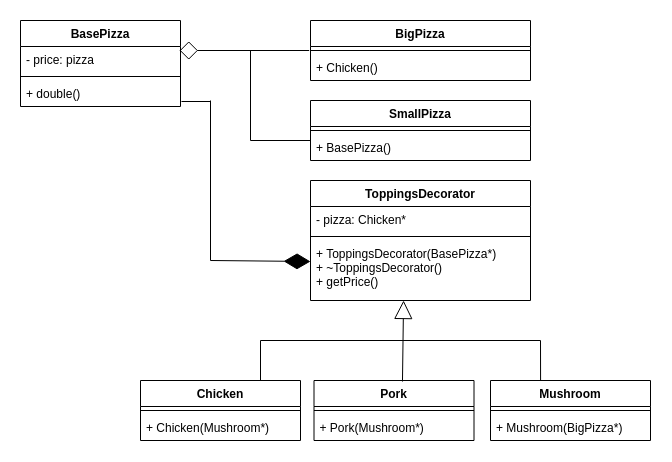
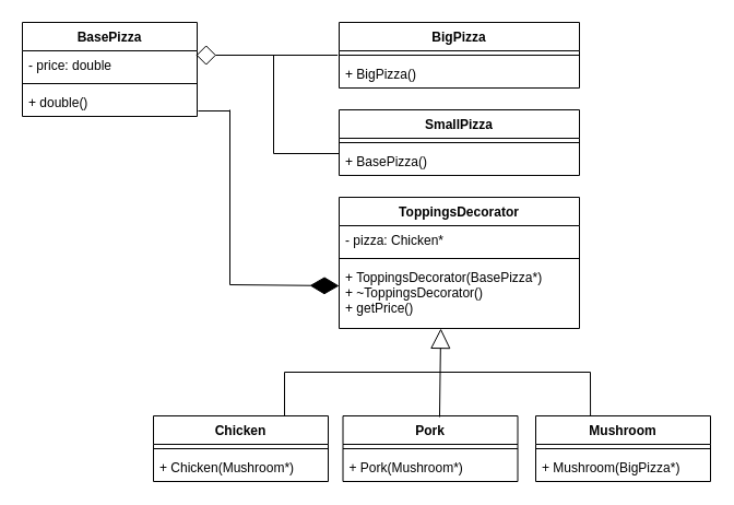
- <mxCell id="9" value="- price: pizza" style="text;strokeColor=none;fillColor=none;align=left;verticalAlign=top;spacingLeft=4;spacingRight=4;overflow=hidden;rotatable=0;points=[[0,0.5],[1,0.5]];portConstraint=eastwest;" vertex="1" parent="8"><mxGeometry y="26" width="160" height="26" as="geometry" /></mxCell>
+ <mxCell id="9" value="- price: double" style="text;strokeColor=none;fillColor=none;align=left;verticalAlign=top;spacingLeft=4;spacingRight=4;overflow=hidden;rotatable=0;points=[[0,0.5],[1,0.5]];portConstraint=eastwest;" vertex="1" parent="8"><mxGeometry y="26" width="160" height="26" as="geometry" /></mxCell>
- <mxCell id="14" value="+ Chicken()" style="text;strokeColor=none;fillColor=none;align=left;verticalAlign=top;spacingLeft=4;spacingRight=4;overflow=hidden;rotatable=0;points=[[0,0.5],[1,0.5]];portConstraint=eastwest;" vertex="1" parent="12"><mxGeometry y="34" width="220" height="26" as="geometry" /></mxCell>
+ <mxCell id="14" value="+ BigPizza()" style="text;strokeColor=none;fillColor=none;align=left;verticalAlign=top;spacingLeft=4;spacingRight=4;overflow=hidden;rotatable=0;points=[[0,0.5],[1,0.5]];portConstraint=eastwest;" vertex="1" parent="12"><mxGeometry y="34" width="220" height="26" as="geometry" /></mxCell>
